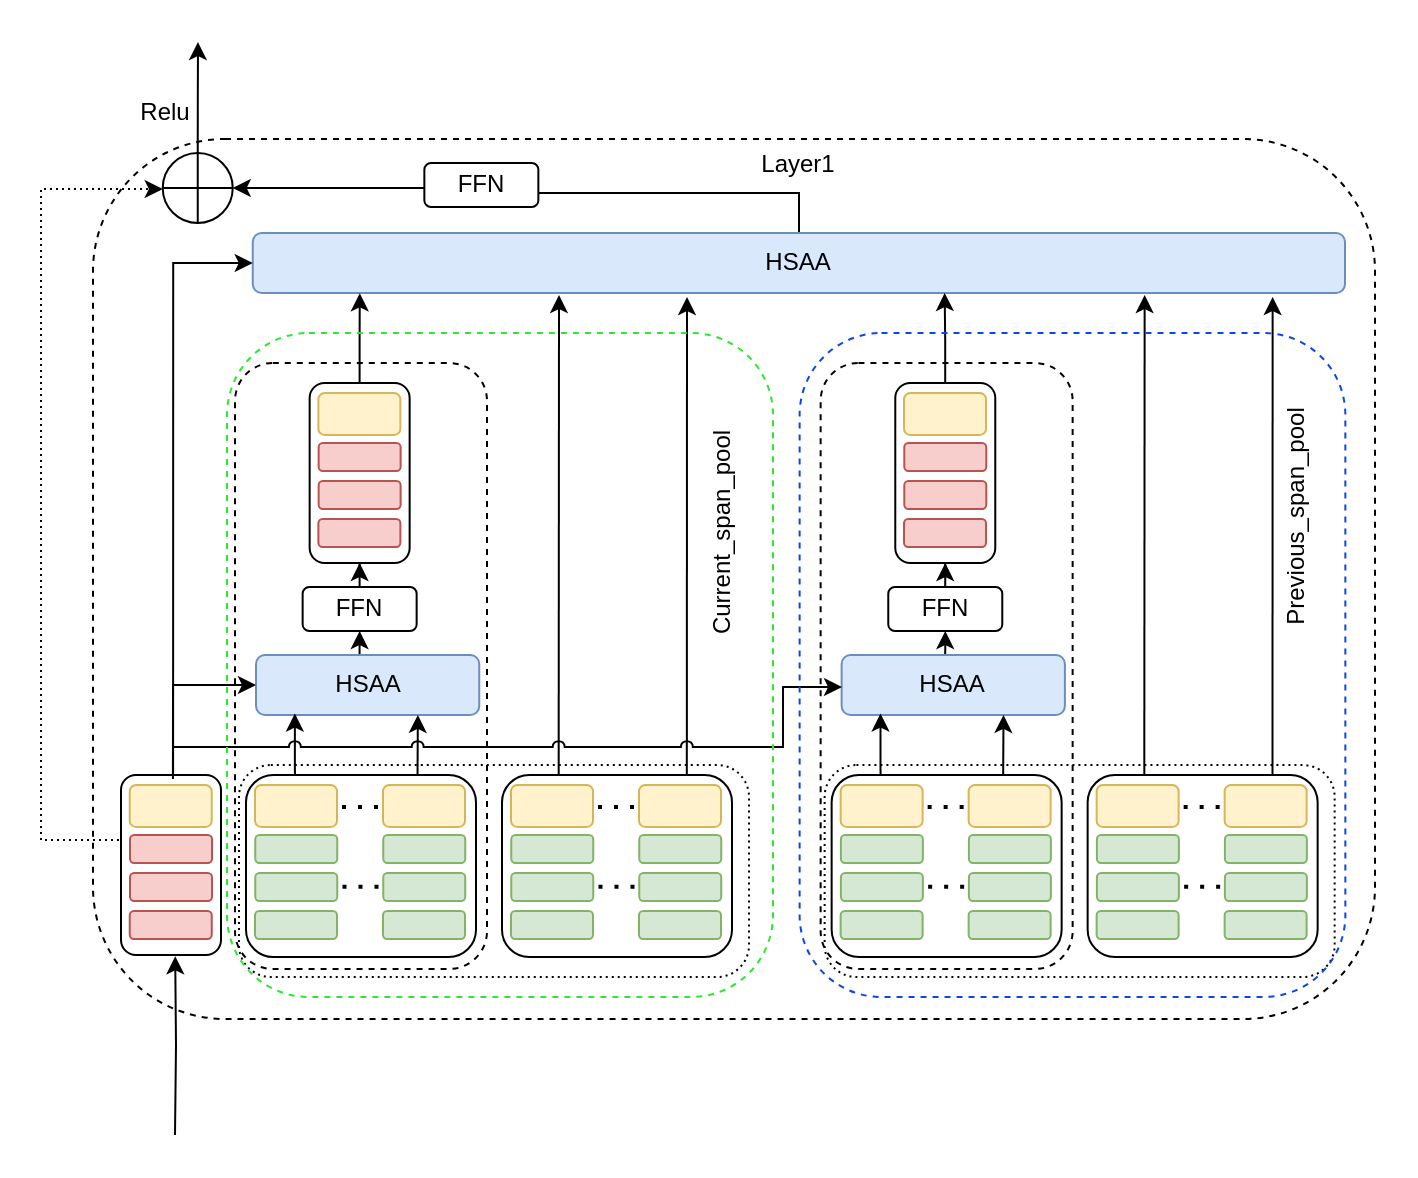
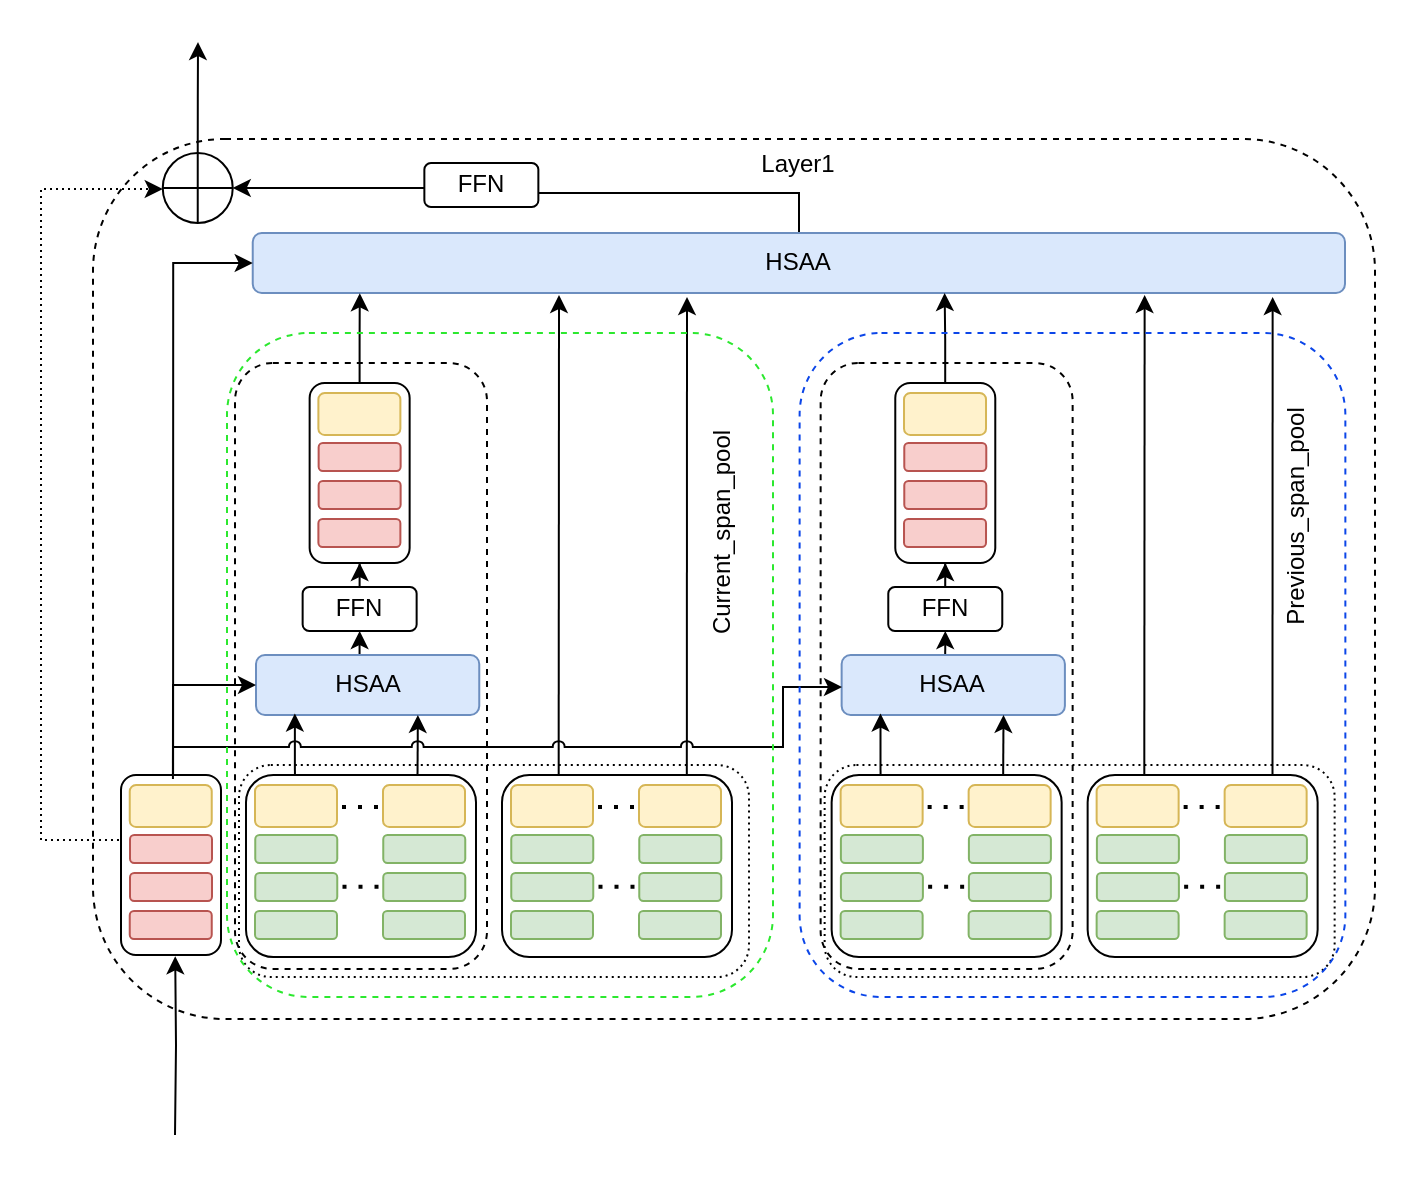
- <mxCell id="24" value="Relu" style="text;html=1;align=center;verticalAlign=middle;resizable=0;points=[];autosize=1;strokeColor=none;fillColor=none;" parent="1" vertex="1"><mxGeometry x="60" y="43" width="43" height="26" as="geometry" /></mxCell>
